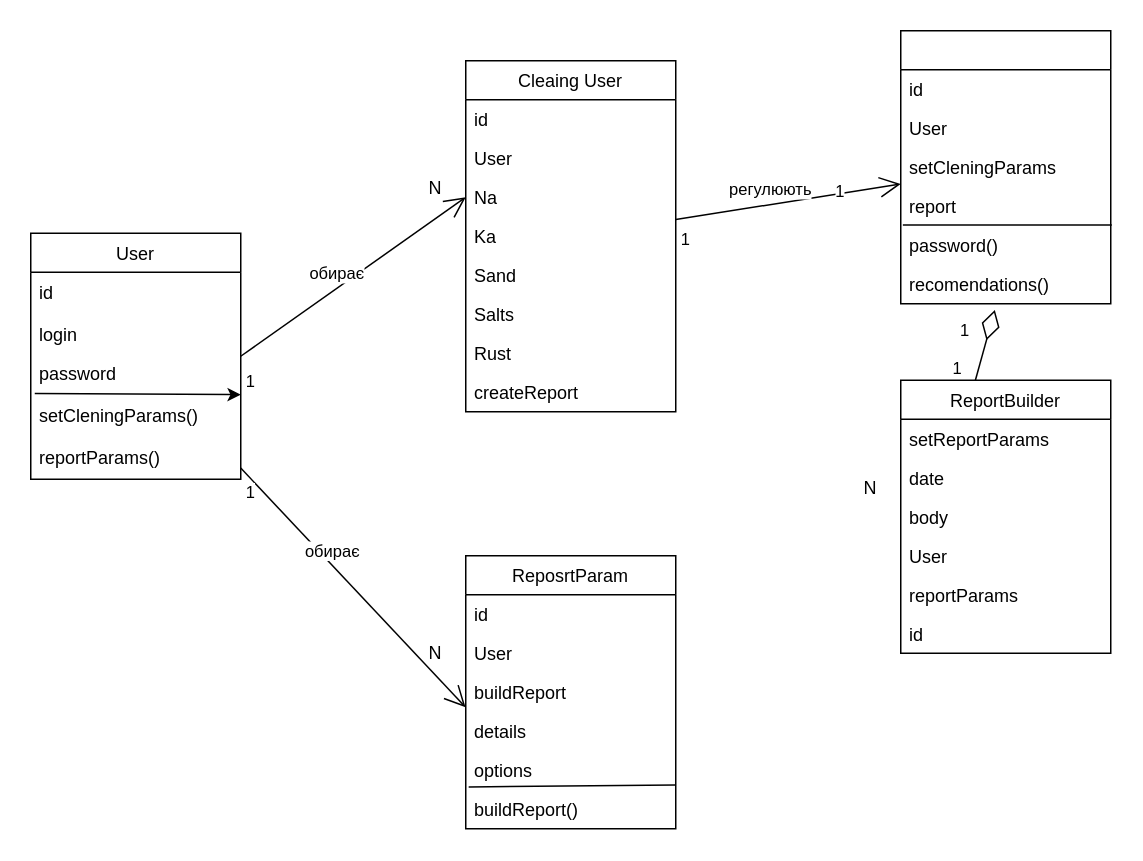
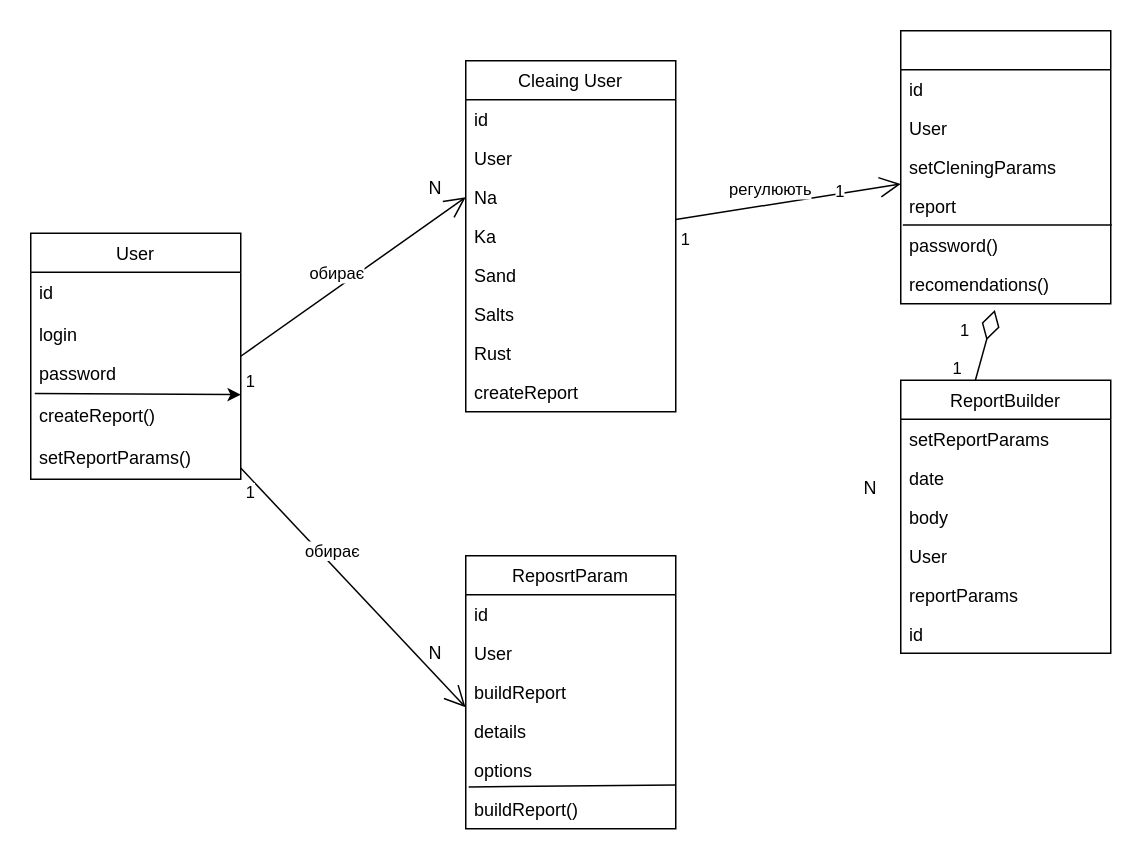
- <mxCell id="7" value="setCleningParams()" style="text;strokeColor=none;fillColor=none;align=left;verticalAlign=top;spacingLeft=4;spacingRight=4;overflow=hidden;rotatable=0;points=[[0,0.5],[1,0.5]];portConstraint=eastwest;" parent="2" vertex="1"><mxGeometry y="108" width="140" height="28" as="geometry" /></mxCell>
+ <mxCell id="7" value="createReport()" style="text;strokeColor=none;fillColor=none;align=left;verticalAlign=top;spacingLeft=4;spacingRight=4;overflow=hidden;rotatable=0;points=[[0,0.5],[1,0.5]];portConstraint=eastwest;" parent="2" vertex="1"><mxGeometry y="108" width="140" height="28" as="geometry" /></mxCell>
- <mxCell id="8" value="reportParams()" style="text;strokeColor=none;fillColor=none;align=left;verticalAlign=top;spacingLeft=4;spacingRight=4;overflow=hidden;rotatable=0;points=[[0,0.5],[1,0.5]];portConstraint=eastwest;" parent="2" vertex="1"><mxGeometry y="136" width="140" height="28" as="geometry" /></mxCell>
+ <mxCell id="8" value="setReportParams()" style="text;strokeColor=none;fillColor=none;align=left;verticalAlign=top;spacingLeft=4;spacingRight=4;overflow=hidden;rotatable=0;points=[[0,0.5],[1,0.5]];portConstraint=eastwest;" parent="2" vertex="1"><mxGeometry y="136" width="140" height="28" as="geometry" /></mxCell>
